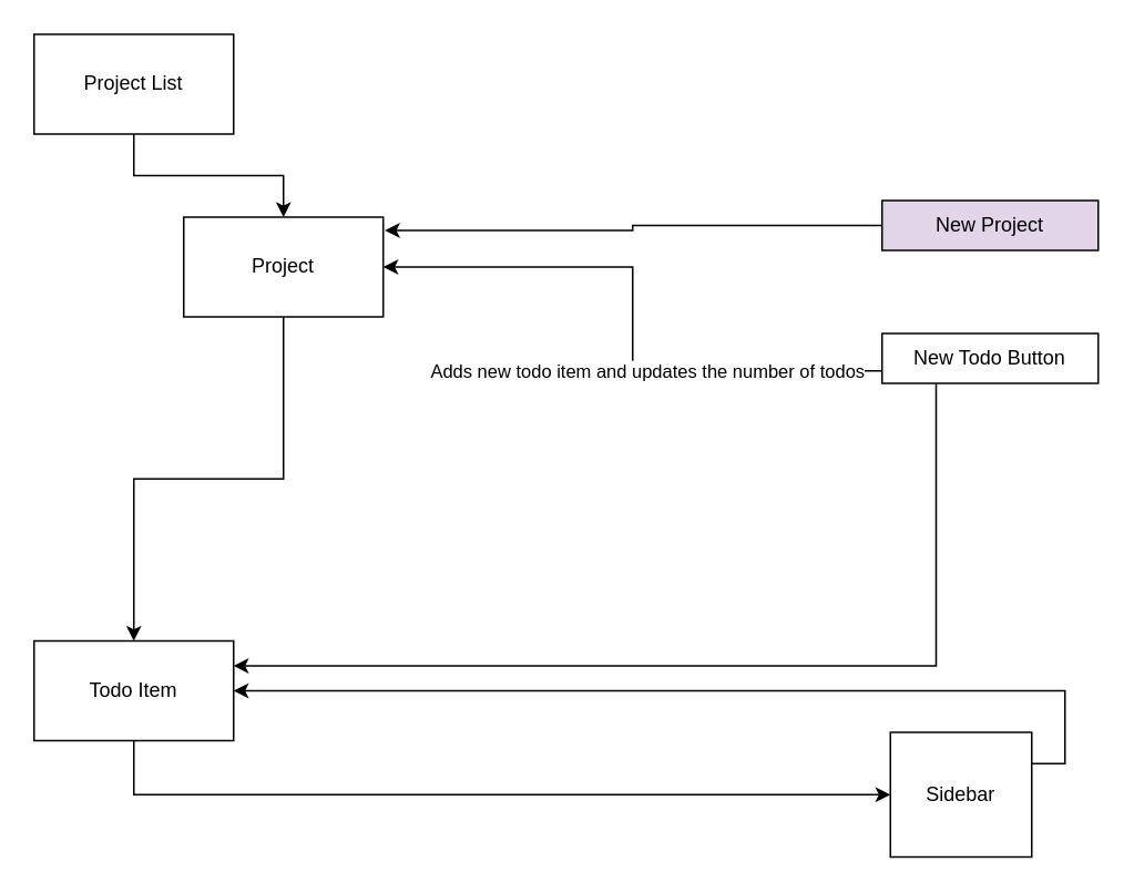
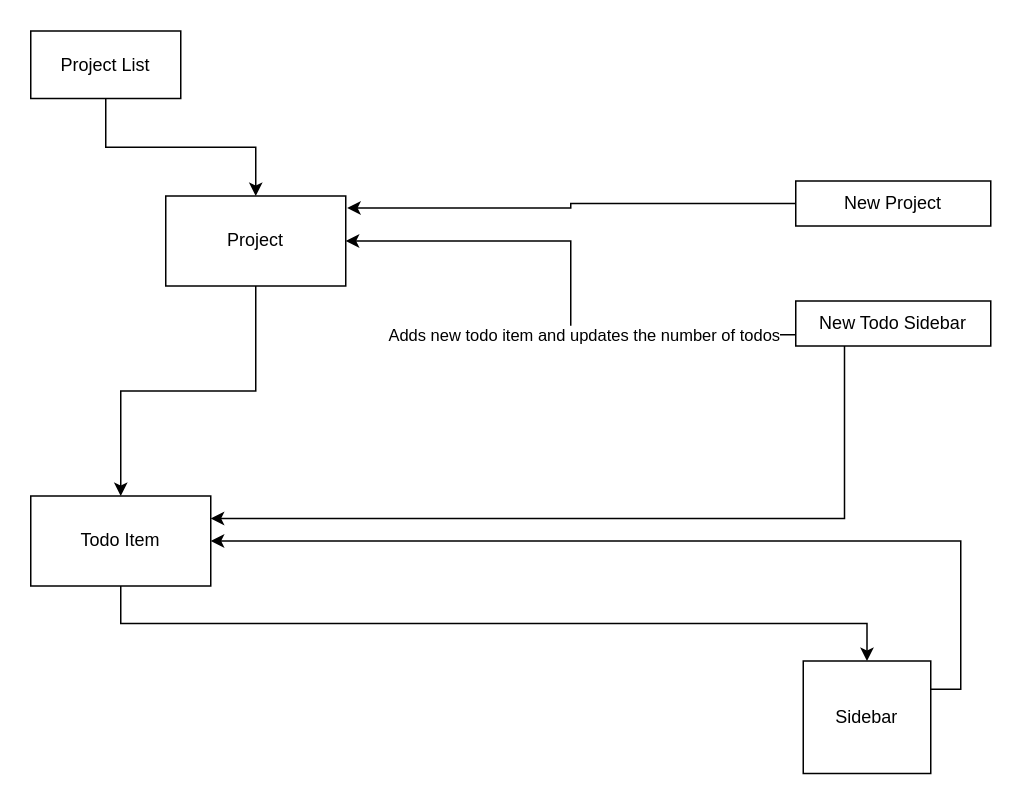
- <mxCell id="15" value="Project List" style="rounded=0;whiteSpace=wrap;html=1;" vertex="1" parent="1"><mxGeometry x="20" y="20" width="120" height="60" as="geometry" /></mxCell>
+ <mxCell id="15" value="Project List" style="rounded=0;whiteSpace=wrap;html=1;" vertex="1" parent="1"><mxGeometry x="20" y="20" width="100" height="45" as="geometry" /></mxCell>
- <mxCell id="13" value="New Project" style="rounded=0;whiteSpace=wrap;html=1;fillColor=#e1d5e7;" vertex="1" parent="1"><mxGeometry x="530" y="120" width="130" height="30" as="geometry" /></mxCell>
+ <mxCell id="13" value="New Project" style="rounded=0;whiteSpace=wrap;html=1;" vertex="1" parent="1"><mxGeometry x="530" y="120" width="130" height="30" as="geometry" /></mxCell>
- <mxCell id="11" value="New Todo Button" style="rounded=0;whiteSpace=wrap;html=1;" vertex="1" parent="1"><mxGeometry x="530" y="200" width="130" height="30" as="geometry" /></mxCell>
+ <mxCell id="11" value="New Todo Sidebar" style="rounded=0;whiteSpace=wrap;html=1;" vertex="1" parent="1"><mxGeometry x="530" y="200" width="130" height="30" as="geometry" /></mxCell>
- <mxCell id="5" value="Todo Item&lt;br&gt;" style="rounded=0;whiteSpace=wrap;html=1;" vertex="1" parent="1"><mxGeometry x="20" y="385" width="120" height="60" as="geometry" /></mxCell>
+ <mxCell id="5" value="Todo Item&lt;br&gt;" style="rounded=0;whiteSpace=wrap;html=1;" vertex="1" parent="1"><mxGeometry x="20" y="330" width="120" height="60" as="geometry" /></mxCell>
